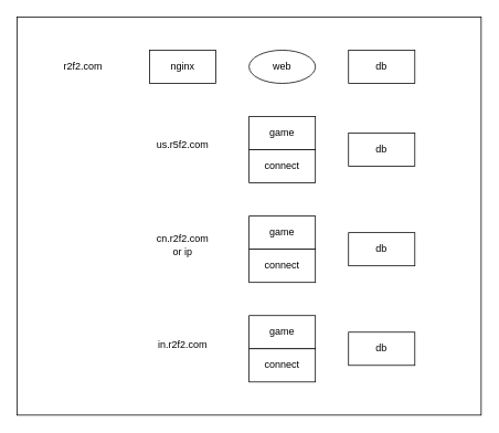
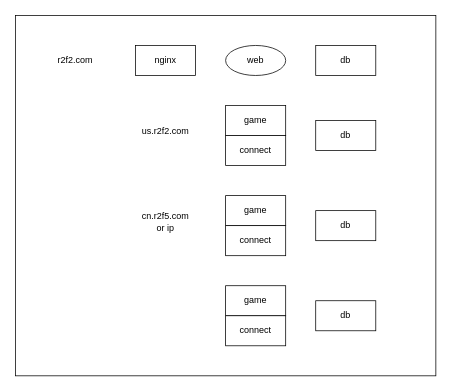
- <mxCell id="9" value="us.r5f2.com" style="text;html=1;strokeColor=none;fillColor=none;align=center;verticalAlign=middle;whiteSpace=wrap;rounded=0;" vertex="1" parent="1"><mxGeometry x="190" y="160" width="60" height="30" as="geometry" /></mxCell>
+ <mxCell id="9" value="us.r2f2.com" style="text;html=1;strokeColor=none;fillColor=none;align=center;verticalAlign=middle;whiteSpace=wrap;rounded=0;" vertex="1" parent="1"><mxGeometry x="190" y="160" width="60" height="30" as="geometry" /></mxCell>
- <mxCell id="13" value="cn.r2f2.com&lt;br&gt;or ip" style="text;html=1;strokeColor=none;fillColor=none;align=center;verticalAlign=middle;whiteSpace=wrap;rounded=0;" vertex="1" parent="1"><mxGeometry x="190" y="280" width="60" height="30" as="geometry" /></mxCell>
+ <mxCell id="13" value="cn.r2f5.com&lt;br&gt;or ip" style="text;html=1;strokeColor=none;fillColor=none;align=center;verticalAlign=middle;whiteSpace=wrap;rounded=0;" vertex="1" parent="1"><mxGeometry x="190" y="280" width="60" height="30" as="geometry" /></mxCell>
- <mxCell id="17" value="in.r2f2.com" style="text;html=1;strokeColor=none;fillColor=none;align=center;verticalAlign=middle;whiteSpace=wrap;rounded=0;" vertex="1" parent="1"><mxGeometry x="190" y="400" width="60" height="30" as="geometry" /></mxCell>
